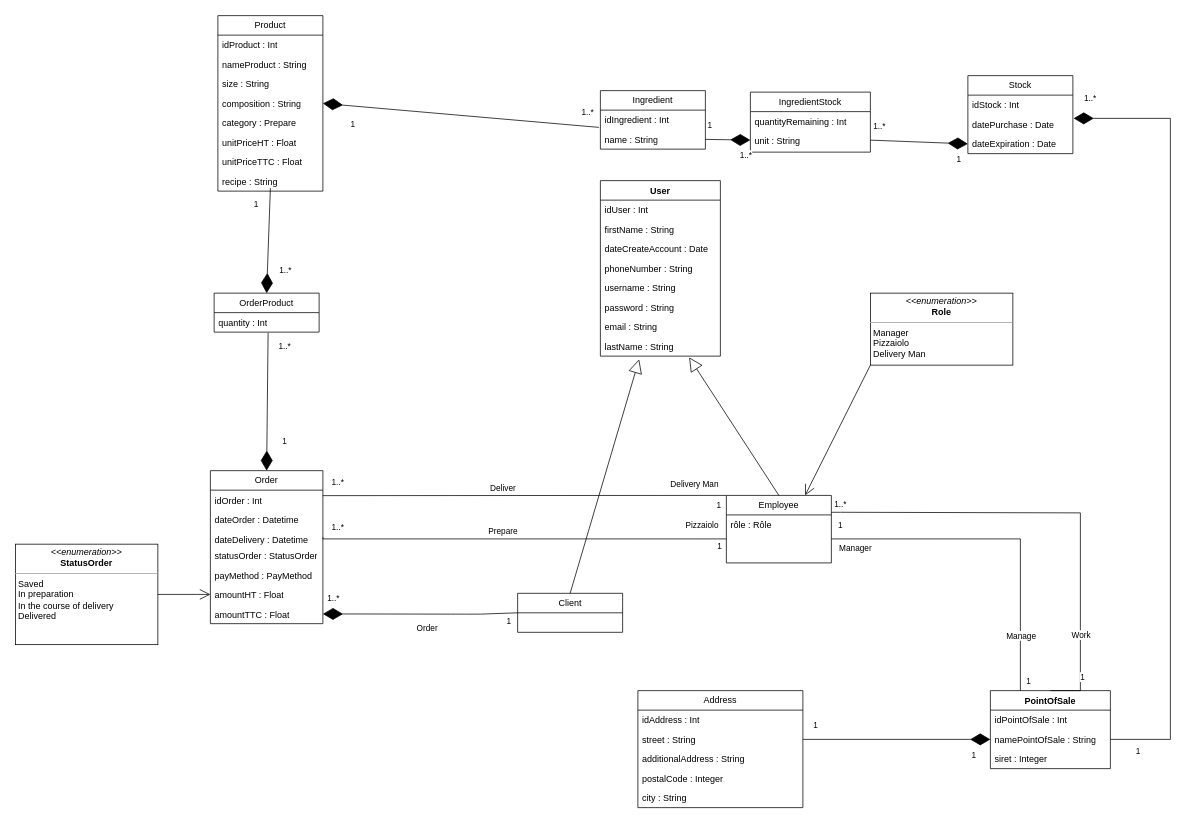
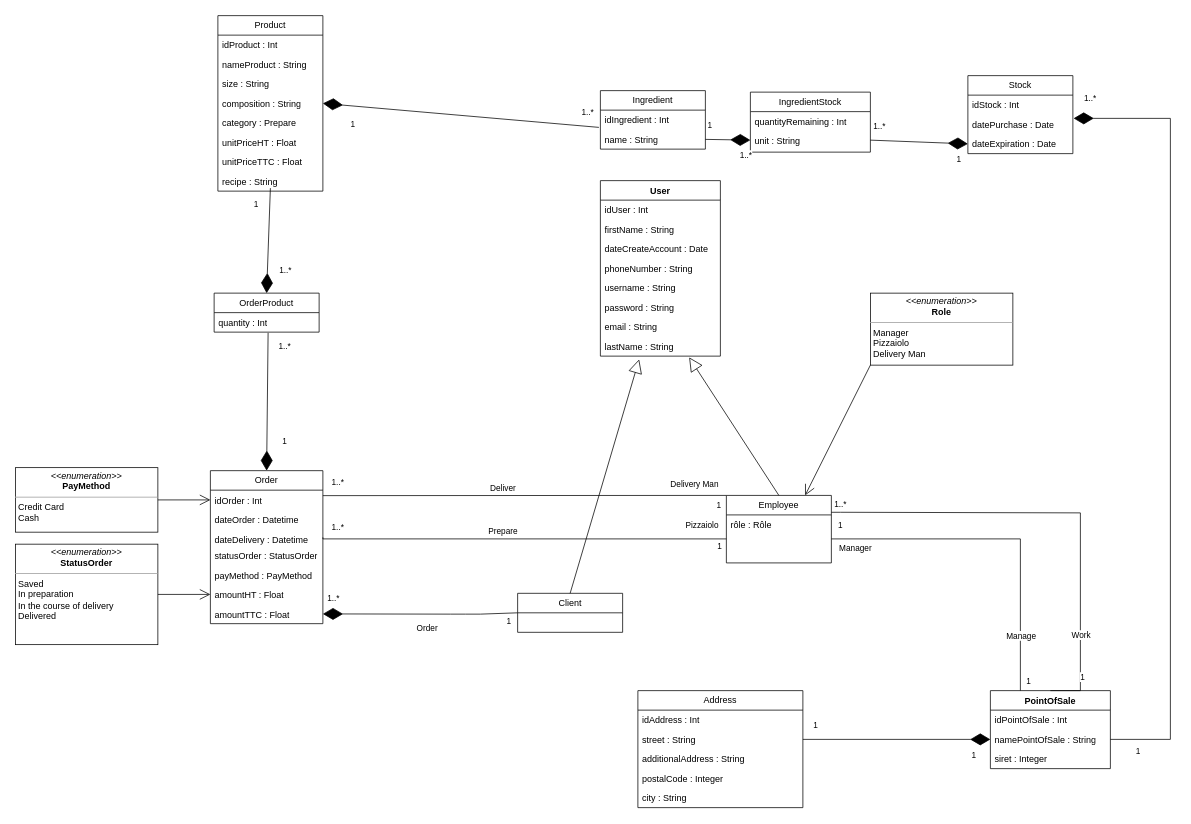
+ <mxCell id="93" value="&lt;p style=&quot;margin:0px;margin-top:4px;text-align:center;&quot;&gt;&lt;i&gt;&amp;lt;&amp;lt;enumeration&amp;gt;&amp;gt;&lt;/i&gt;&lt;br&gt;&lt;b&gt;PayMethod&lt;/b&gt;&lt;/p&gt;&lt;hr size=&quot;1&quot;&gt;&lt;p style=&quot;margin:0px;margin-left:4px;&quot;&gt;Credit Card&lt;/p&gt;&lt;p style=&quot;margin:0px;margin-left:4px;&quot;&gt;Cash&lt;br&gt;&lt;br&gt;&lt;/p&gt;&lt;p style=&quot;margin:0px;margin-left:4px;&quot;&gt;&lt;br&gt;&lt;/p&gt;" style="verticalAlign=top;align=left;overflow=fill;fontSize=12;fontFamily=Helvetica;html=1;whiteSpace=wrap;movable=1;resizable=1;rotatable=1;deletable=1;editable=1;locked=0;connectable=1;" parent="1" vertex="1"><mxGeometry x="20" y="622.71" width="190" height="86" as="geometry" /></mxCell>
+ <mxCell id="94" value="" style="endArrow=open;endFill=1;endSize=12;html=1;rounded=0;exitX=1;exitY=0.5;exitDx=0;exitDy=0;entryX=0;entryY=0.5;entryDx=0;entryDy=0;" parent="1" source="93" target="29" edge="1"><mxGeometry width="160" relative="1" as="geometry"><mxPoint x="270" y="540" as="sourcePoint" /><mxPoint x="330" y="630" as="targetPoint" /></mxGeometry></mxCell>
